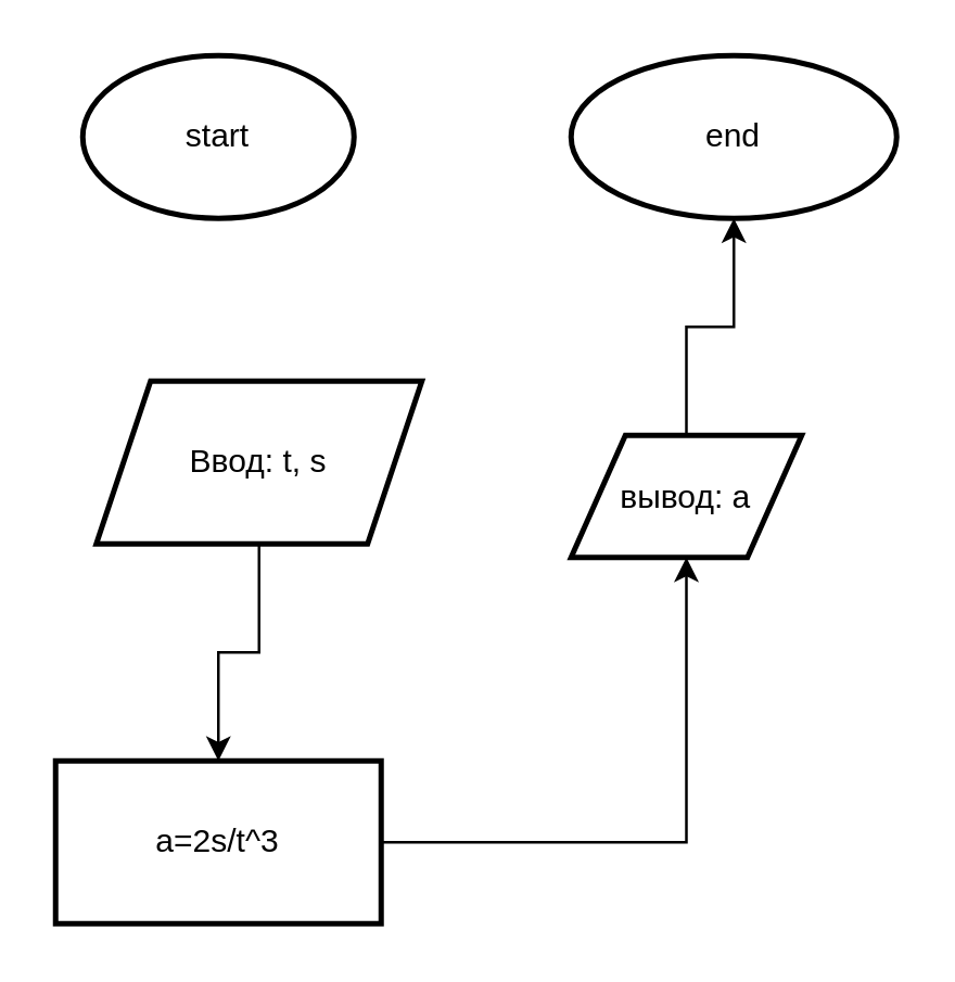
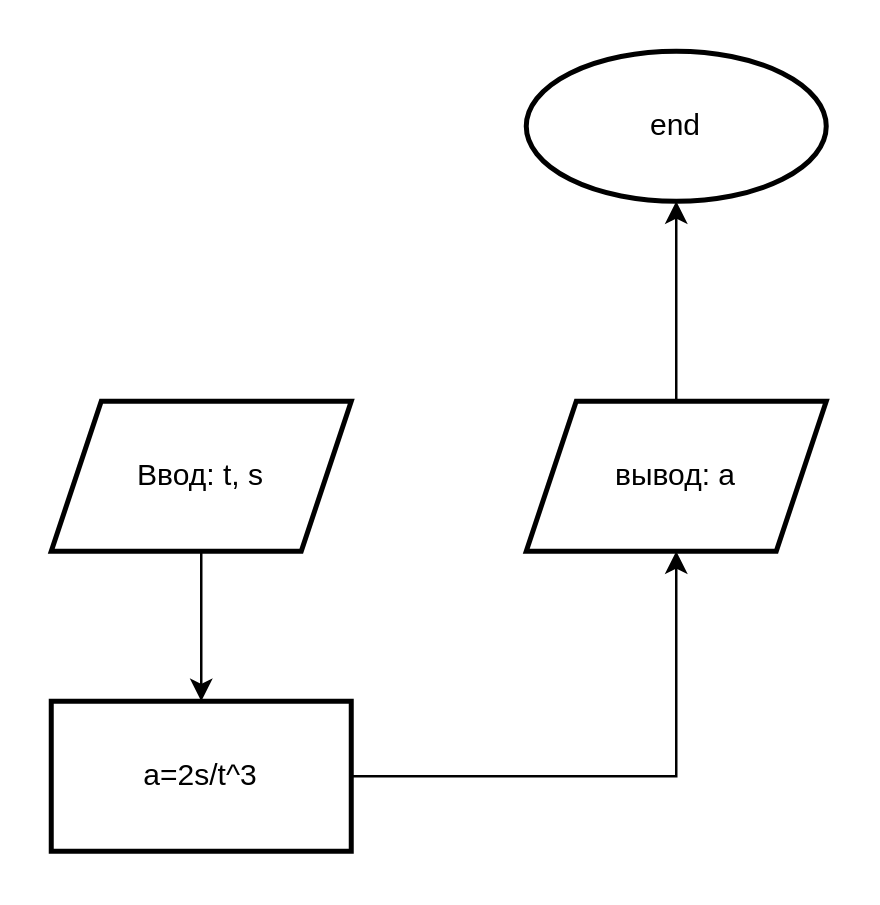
- <mxCell id="2" value="start" style="strokeWidth=2;html=1;shape=mxgraph.flowchart.start_1;whiteSpace=wrap;" vertex="1" parent="1"><mxGeometry x="30" y="20" width="100" height="60" as="geometry" /></mxCell>
- <mxCell id="4" value="Ввод: t, s" style="shape=parallelogram;perimeter=parallelogramPerimeter;whiteSpace=wrap;html=1;fixedSize=1;strokeWidth=2;" vertex="1" parent="1"><mxGeometry x="35" y="140" width="120" height="60" as="geometry" /></mxCell>
+ <mxCell id="4" value="Ввод: t, s" style="shape=parallelogram;perimeter=parallelogramPerimeter;whiteSpace=wrap;html=1;fixedSize=1;strokeWidth=2;" vertex="1" parent="1"><mxGeometry x="20" y="160" width="120" height="60" as="geometry" /></mxCell>
- <mxCell id="8" value="вывод: a" style="shape=parallelogram;perimeter=parallelogramPerimeter;whiteSpace=wrap;html=1;fixedSize=1;strokeWidth=2;" vertex="1" parent="1"><mxGeometry x="210" y="160" width="85" height="45" as="geometry" /></mxCell>
+ <mxCell id="8" value="вывод: a" style="shape=parallelogram;perimeter=parallelogramPerimeter;whiteSpace=wrap;html=1;fixedSize=1;strokeWidth=2;" vertex="1" parent="1"><mxGeometry x="210" y="160" width="120" height="60" as="geometry" /></mxCell>
